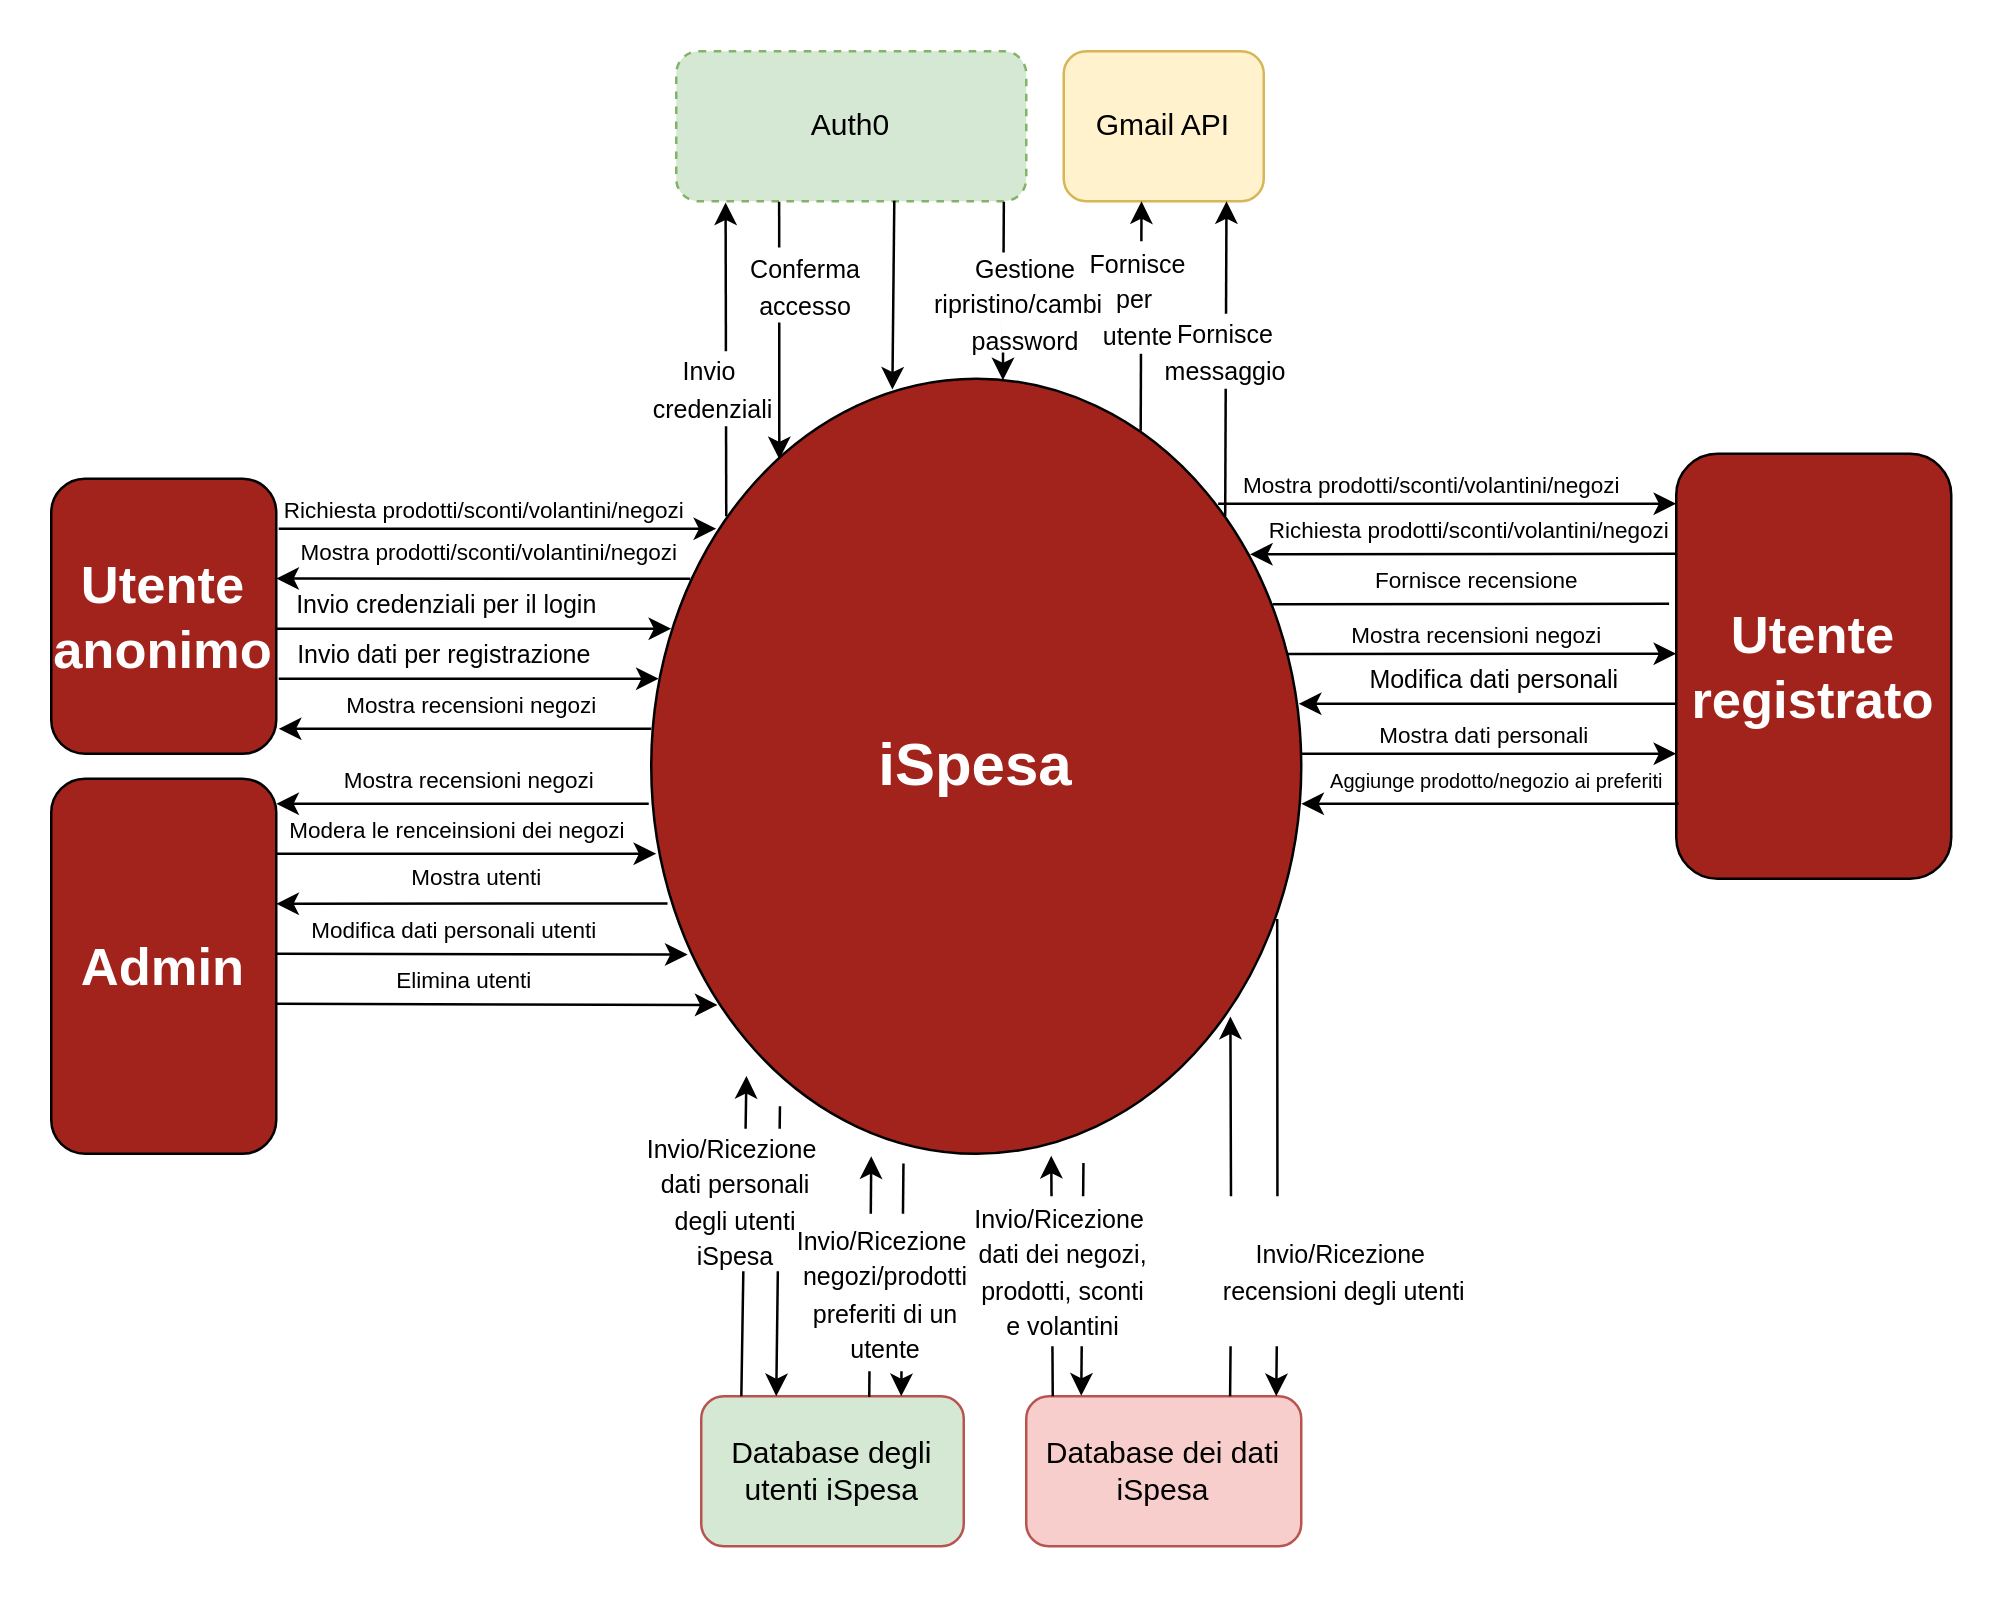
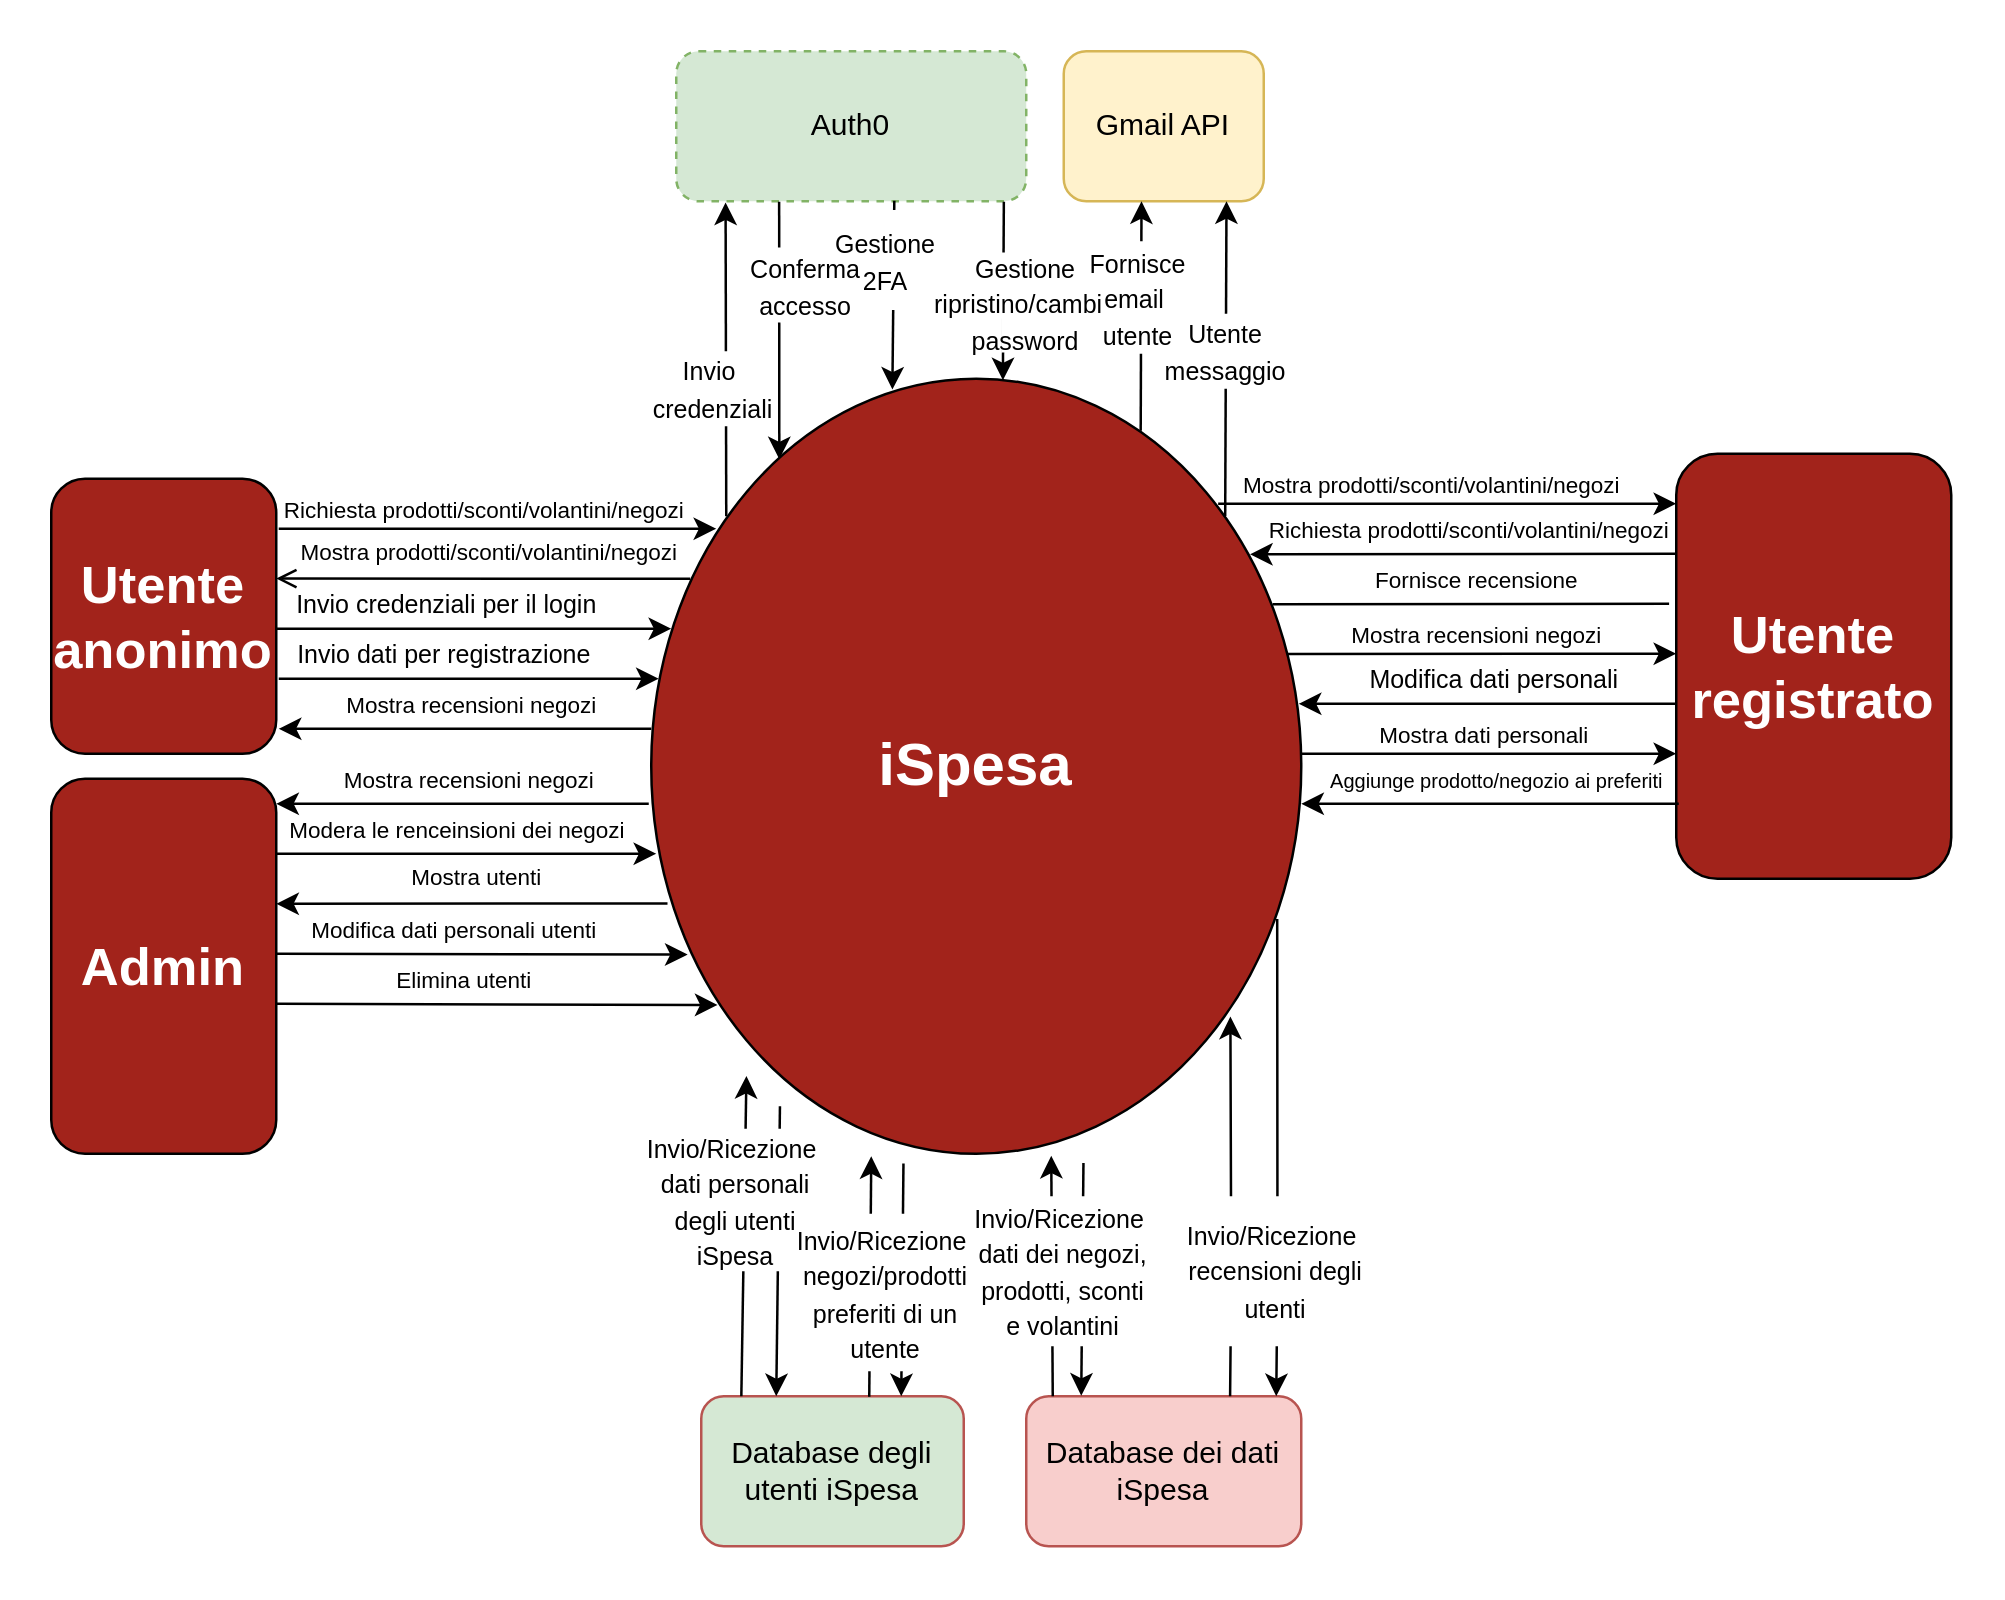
+ <mxCell id="66" value="&lt;font style=&quot;font-size: 10px&quot;&gt;Gestione 2FA&lt;/font&gt;" style="text;html=1;strokeColor=none;align=center;verticalAlign=middle;whiteSpace=wrap;rounded=0;fillColor=#ffffff;" vertex="1" parent="1"><mxGeometry x="344" y="83.5" width="20" height="40" as="geometry" /></mxCell>
- <mxCell id="30" value="&lt;font style=&quot;font-size: 10px&quot;&gt;Fornisce&lt;br&gt;per&amp;nbsp;&lt;br&gt;utente&lt;/font&gt;" style="text;html=1;strokeColor=none;align=center;verticalAlign=middle;whiteSpace=wrap;rounded=0;fillColor=#ffffff;" vertex="1" parent="1"><mxGeometry x="440" y="96" width="30" height="45" as="geometry" /></mxCell>
+ <mxCell id="30" value="&lt;font style=&quot;font-size: 10px&quot;&gt;Fornisce&lt;br&gt;email&amp;nbsp;&lt;br&gt;utente&lt;/font&gt;" style="text;html=1;strokeColor=none;align=center;verticalAlign=middle;whiteSpace=wrap;rounded=0;fillColor=#ffffff;" vertex="1" parent="1"><mxGeometry x="440" y="96" width="30" height="45" as="geometry" /></mxCell>
- <mxCell id="67" value="&lt;font style=&quot;font-size: 10px&quot;&gt;Fornisce&lt;br&gt;messaggio&lt;br&gt;&lt;/font&gt;" style="text;html=1;strokeColor=none;align=center;verticalAlign=middle;whiteSpace=wrap;rounded=0;fillColor=#ffffff;" vertex="1" parent="1"><mxGeometry x="475" y="125" width="30" height="30" as="geometry" /></mxCell>
+ <mxCell id="67" value="&lt;font style=&quot;font-size: 10px&quot;&gt;Utente&lt;br&gt;messaggio&lt;br&gt;&lt;/font&gt;" style="text;html=1;strokeColor=none;align=center;verticalAlign=middle;whiteSpace=wrap;rounded=0;fillColor=#ffffff;" vertex="1" parent="1"><mxGeometry x="475" y="125" width="30" height="30" as="geometry" /></mxCell>
- <mxCell id="6" value="" style="endArrow=classic;html=1;rounded=0;fillColor=#dae8fc;labelBackgroundColor=none;fontColor=#FFFDF2;entryX=1;entryY=0.363;entryDx=0;entryDy=0;entryPerimeter=0;exitX=0.06;exitY=0.258;exitDx=0;exitDy=0;exitPerimeter=0;" edge="1" parent="1" source="2" target="3"><mxGeometry width="50" height="50" relative="1" as="geometry"><mxPoint x="273" y="231" as="sourcePoint" /><mxPoint x="110" y="237" as="targetPoint" /></mxGeometry></mxCell>
+ <mxCell id="6" value="" style="endArrow=open;html=1;rounded=0;fillColor=#dae8fc;labelBackgroundColor=none;fontColor=#FFFDF2;entryX=1;entryY=0.363;entryDx=0;entryDy=0;entryPerimeter=0;exitX=0.06;exitY=0.258;exitDx=0;exitDy=0;exitPerimeter=0;" edge="1" parent="1" source="2" target="3"><mxGeometry width="50" height="50" relative="1" as="geometry"><mxPoint x="273" y="231" as="sourcePoint" /><mxPoint x="110" y="237" as="targetPoint" /></mxGeometry></mxCell>
- <mxCell id="64" value="&lt;font style=&quot;font-size: 10px ; line-height: 100%&quot;&gt;Invio/Ricezione&amp;nbsp;&lt;br&gt;recensioni degli utenti&lt;/font&gt;" style="text;html=1;strokeColor=none;align=center;verticalAlign=middle;whiteSpace=wrap;rounded=0;fillColor=#ffffff;" vertex="1" parent="1"><mxGeometry x="470" y="478" width="135" height="60" as="geometry" /></mxCell>
+ <mxCell id="64" value="&lt;font style=&quot;font-size: 10px ; line-height: 100%&quot;&gt;Invio/Ricezione&amp;nbsp;&lt;br&gt;recensioni degli utenti&lt;/font&gt;" style="text;html=1;strokeColor=none;align=center;verticalAlign=middle;whiteSpace=wrap;rounded=0;fillColor=#ffffff;" vertex="1" parent="1"><mxGeometry x="470" y="478" width="80" height="60" as="geometry" /></mxCell>
